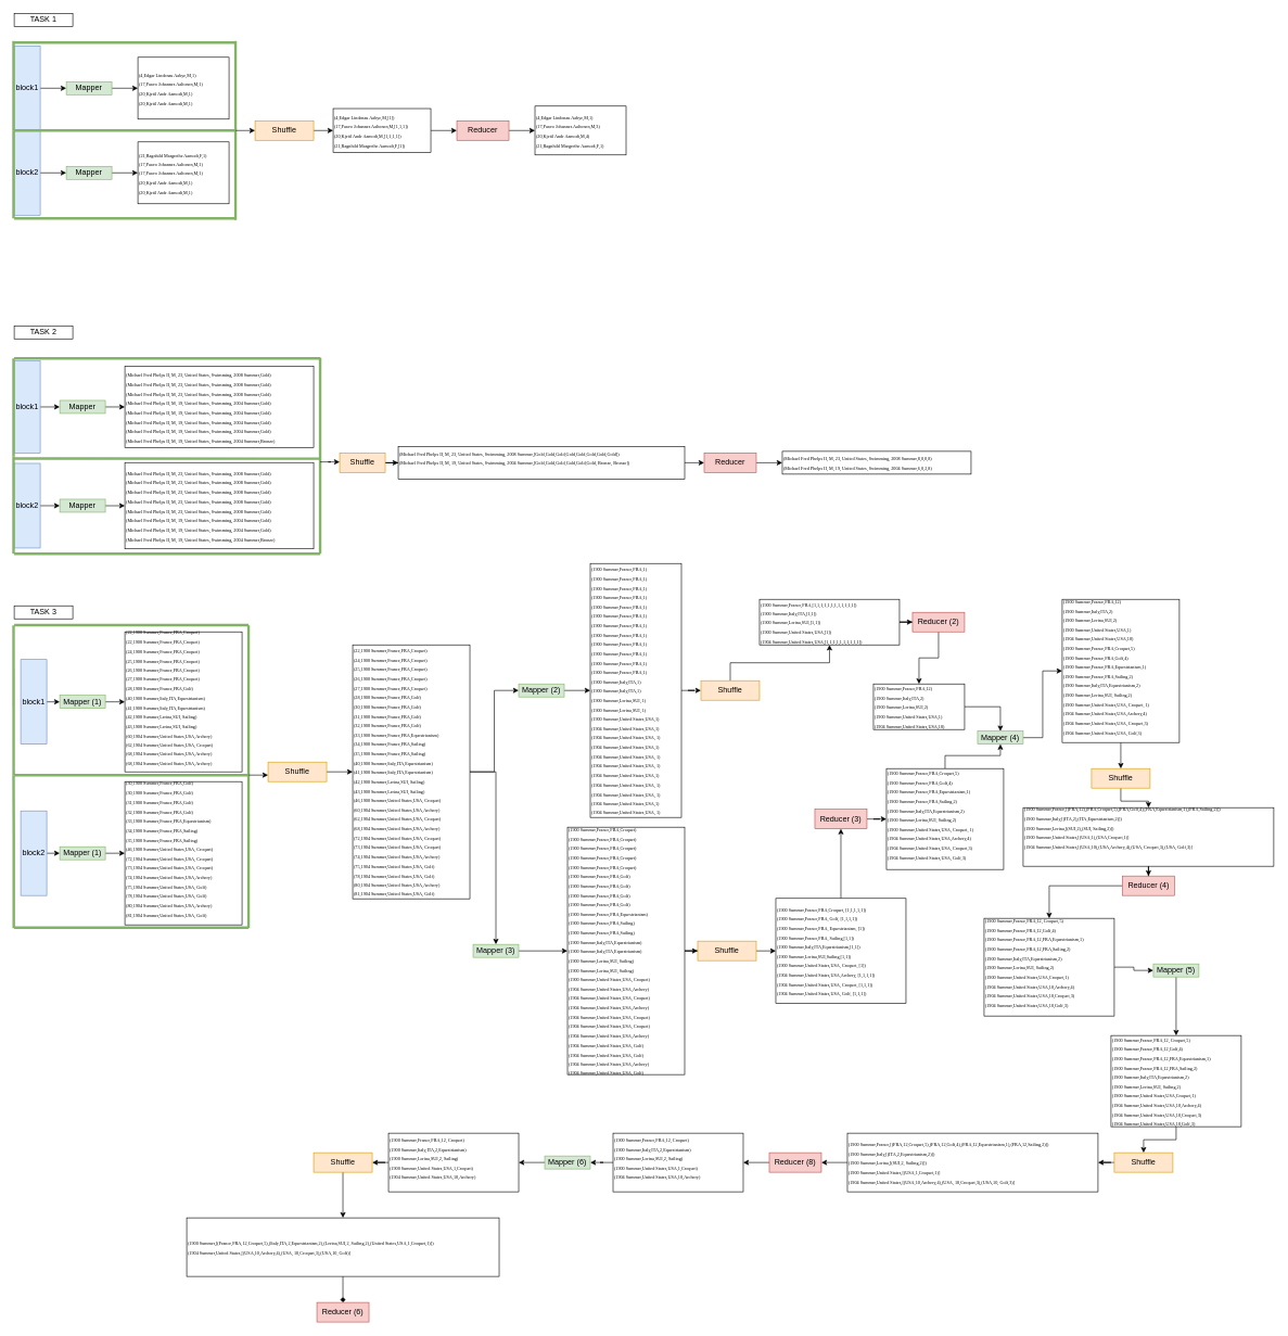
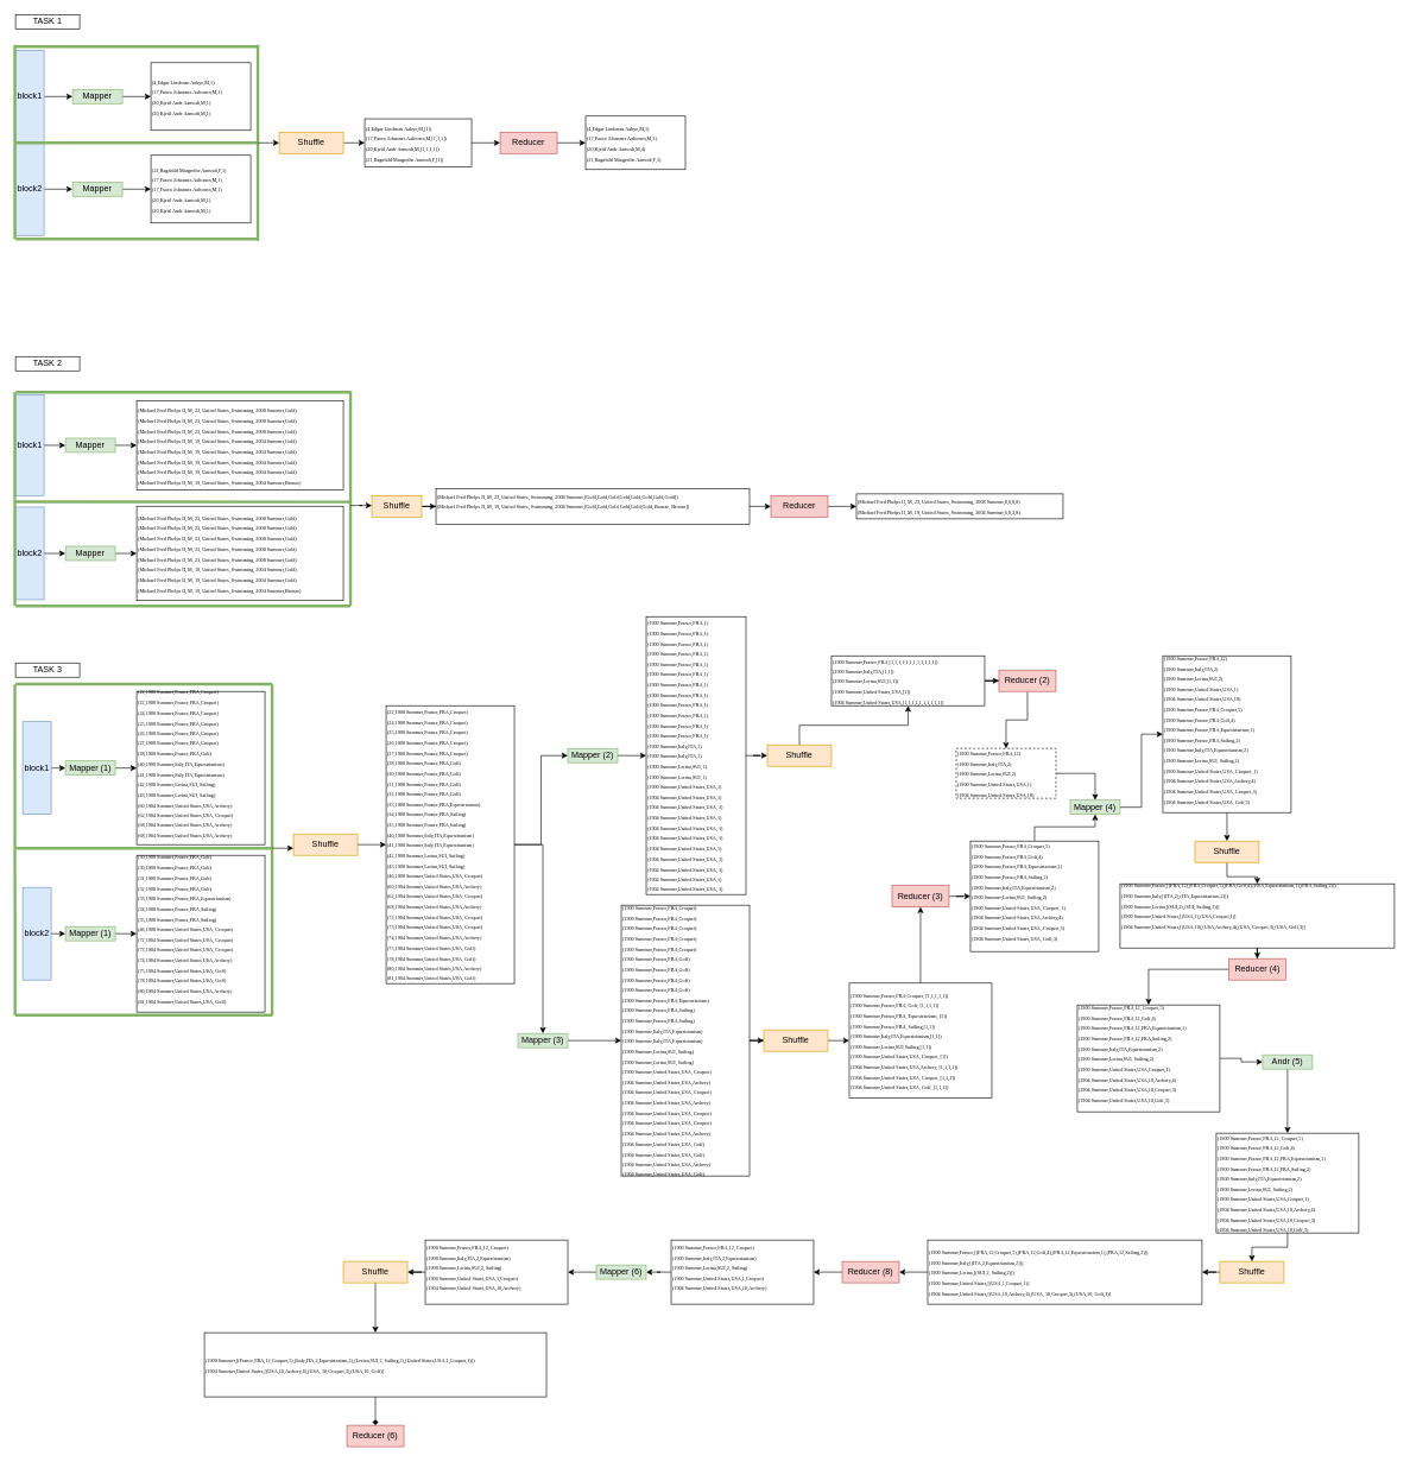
- <mxCell id="91" value="&lt;font style=&quot;font-size: 7px&quot;&gt;&lt;span style=&quot;font-family: &amp;#34;verdana&amp;#34;&quot;&gt;(1900 Summer,France,FRA,12)&lt;/span&gt;&lt;br style=&quot;font-family: &amp;#34;verdana&amp;#34;&quot;&gt;&lt;span style=&quot;font-family: &amp;#34;verdana&amp;#34;&quot;&gt;(1900 Summer,&lt;/span&gt;&lt;span style=&quot;font-family: &amp;#34;verdana&amp;#34;&quot;&gt;Italy,ITA&lt;/span&gt;&lt;span style=&quot;font-family: &amp;#34;verdana&amp;#34;&quot;&gt;,2&lt;/span&gt;&lt;span style=&quot;font-family: &amp;#34;verdana&amp;#34;&quot;&gt;)&lt;/span&gt;&lt;br style=&quot;font-family: &amp;#34;verdana&amp;#34;&quot;&gt;&lt;span style=&quot;font-family: &amp;#34;verdana&amp;#34;&quot;&gt;(1900 Summer,&lt;/span&gt;&lt;span style=&quot;font-family: &amp;#34;verdana&amp;#34;&quot;&gt;Lerina,SUI&lt;/span&gt;&lt;span style=&quot;font-family: &amp;#34;verdana&amp;#34;&quot;&gt;,2&lt;/span&gt;&lt;span style=&quot;font-family: &amp;#34;verdana&amp;#34;&quot;&gt;)&lt;br&gt;&lt;/span&gt;&lt;span style=&quot;font-family: &amp;#34;verdana&amp;#34;&quot;&gt;(1900 Summer,United States,USA,1)&lt;/span&gt;&lt;br style=&quot;font-family: &amp;#34;verdana&amp;#34;&quot;&gt;&lt;span style=&quot;font-family: &amp;#34;verdana&amp;#34;&quot;&gt;(1904 Summer,United States,USA,10)&lt;/span&gt;&lt;/font&gt;&lt;span style=&quot;font-family: &amp;#34;verdana&amp;#34; ; font-size: 7px&quot;&gt;&lt;br&gt;&lt;/span&gt;" style="rounded=0;whiteSpace=wrap;html=1;align=left;" vertex="1" parent="1"><mxGeometry x="1341" y="1050" width="140" height="70" as="geometry" /></mxCell>
+ <mxCell id="91" value="&lt;font style=&quot;font-size: 7px&quot;&gt;&lt;span style=&quot;font-family: &amp;#34;verdana&amp;#34;&quot;&gt;(1900 Summer,France,FRA,12)&lt;/span&gt;&lt;br style=&quot;font-family: &amp;#34;verdana&amp;#34;&quot;&gt;&lt;span style=&quot;font-family: &amp;#34;verdana&amp;#34;&quot;&gt;(1900 Summer,&lt;/span&gt;&lt;span style=&quot;font-family: &amp;#34;verdana&amp;#34;&quot;&gt;Italy,ITA&lt;/span&gt;&lt;span style=&quot;font-family: &amp;#34;verdana&amp;#34;&quot;&gt;,2&lt;/span&gt;&lt;span style=&quot;font-family: &amp;#34;verdana&amp;#34;&quot;&gt;)&lt;/span&gt;&lt;br style=&quot;font-family: &amp;#34;verdana&amp;#34;&quot;&gt;&lt;span style=&quot;font-family: &amp;#34;verdana&amp;#34;&quot;&gt;(1900 Summer,&lt;/span&gt;&lt;span style=&quot;font-family: &amp;#34;verdana&amp;#34;&quot;&gt;Lerina,SUI&lt;/span&gt;&lt;span style=&quot;font-family: &amp;#34;verdana&amp;#34;&quot;&gt;,2&lt;/span&gt;&lt;span style=&quot;font-family: &amp;#34;verdana&amp;#34;&quot;&gt;)&lt;br&gt;&lt;/span&gt;&lt;span style=&quot;font-family: &amp;#34;verdana&amp;#34;&quot;&gt;(1900 Summer,United States,USA,1)&lt;/span&gt;&lt;br style=&quot;font-family: &amp;#34;verdana&amp;#34;&quot;&gt;&lt;span style=&quot;font-family: &amp;#34;verdana&amp;#34;&quot;&gt;(1904 Summer,United States,USA,10)&lt;/span&gt;&lt;/font&gt;&lt;span style=&quot;font-family: &amp;#34;verdana&amp;#34; ; font-size: 7px&quot;&gt;&lt;br&gt;&lt;/span&gt;" style="rounded=0;whiteSpace=wrap;html=1;align=left;dashed=1;" vertex="1" parent="1"><mxGeometry x="1341" y="1050" width="140" height="70" as="geometry" /></mxCell>
- <mxCell id="115" value="Mapper (5)" style="rounded=0;whiteSpace=wrap;html=1;fillColor=#d5e8d4;strokeColor=#82b366;" vertex="1" parent="1"><mxGeometry x="1771" y="1480" width="70" height="20" as="geometry" /></mxCell>
+ <mxCell id="115" value="Andr (5)" style="rounded=0;whiteSpace=wrap;html=1;fillColor=#d5e8d4;strokeColor=#82b366;" vertex="1" parent="1"><mxGeometry x="1771" y="1480" width="70" height="20" as="geometry" /></mxCell>
